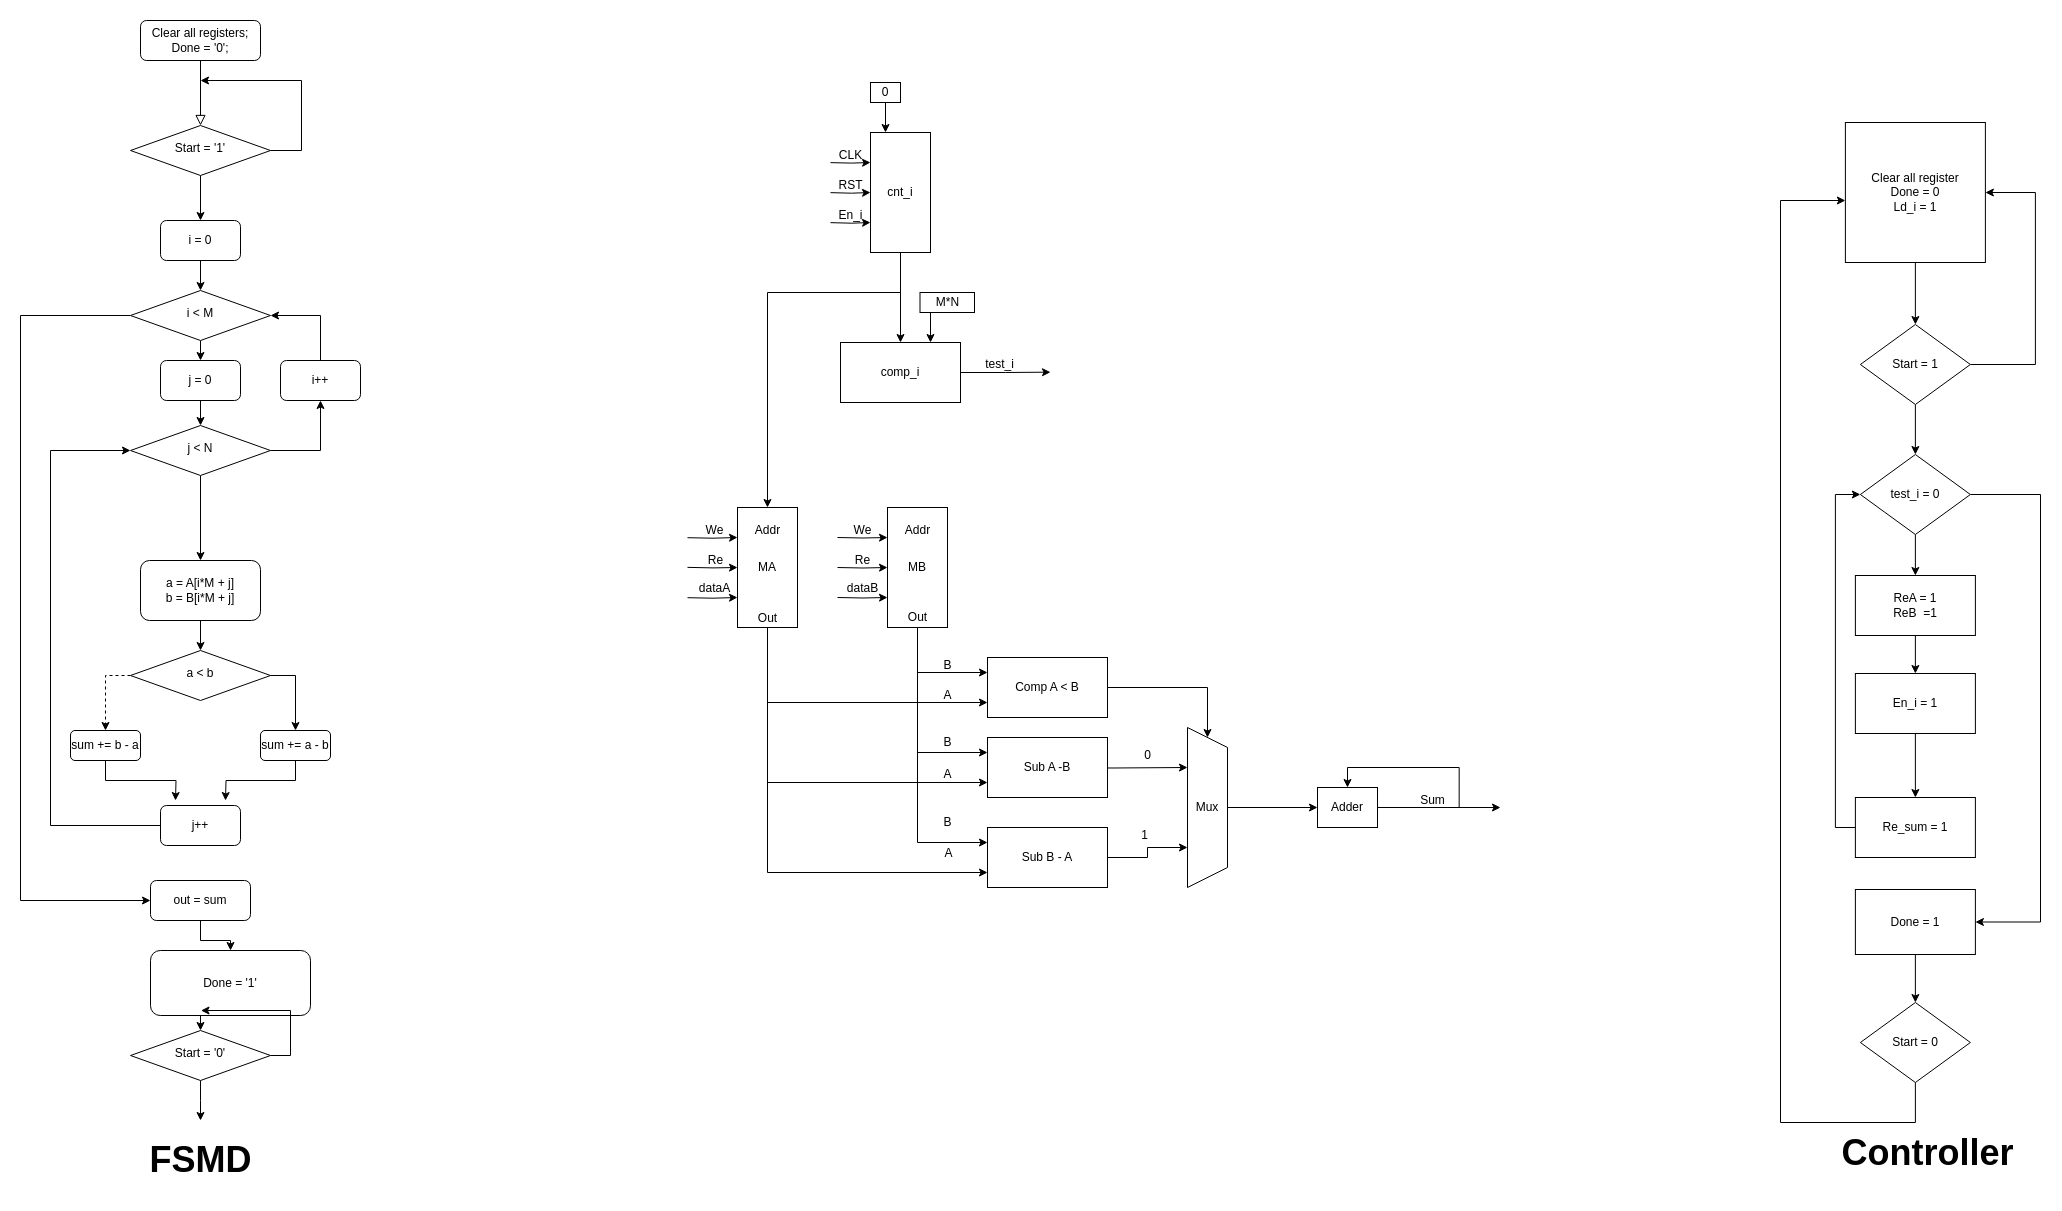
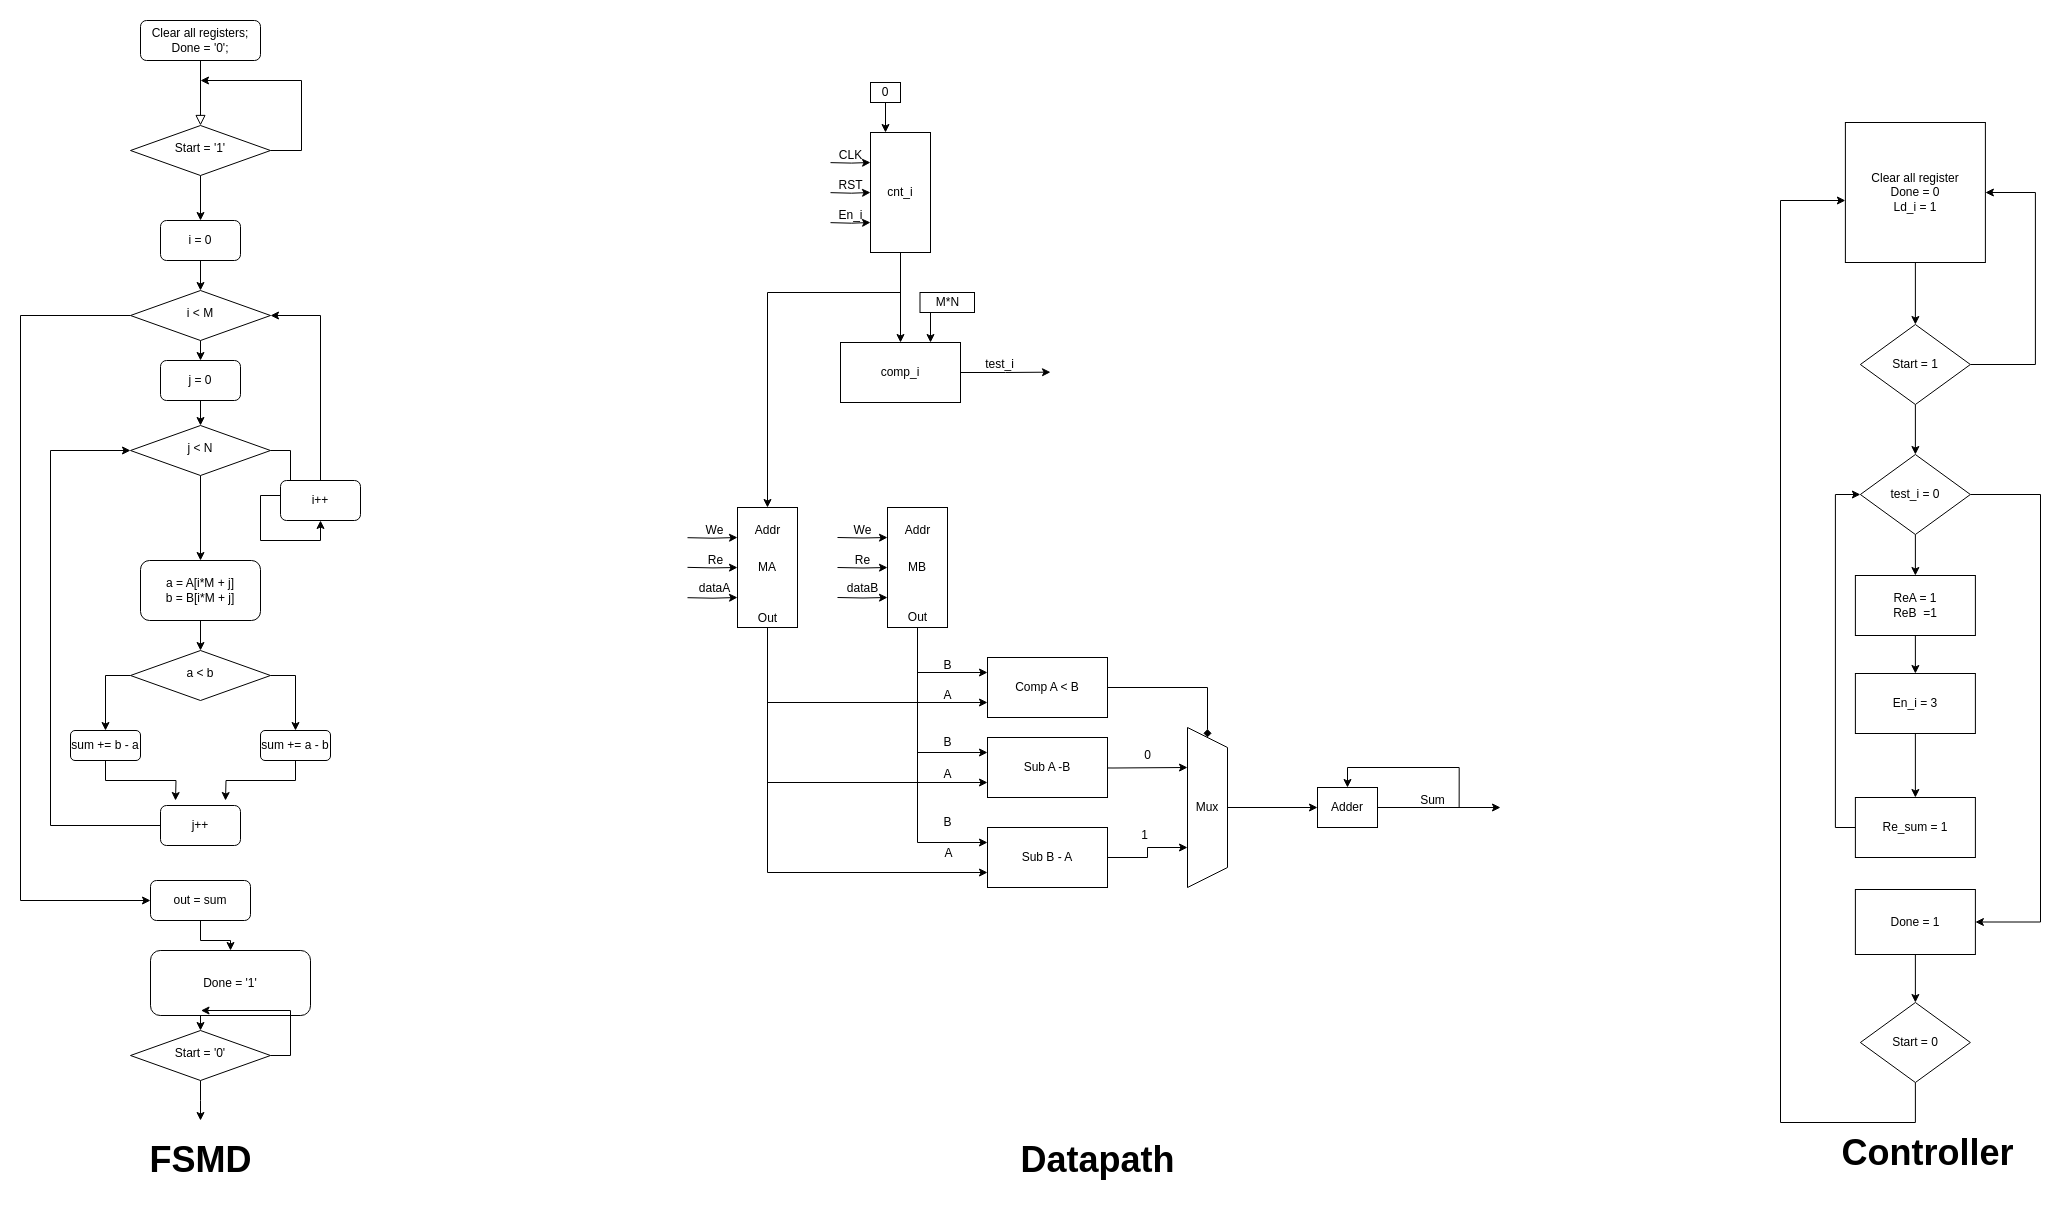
- <mxCell id="115" value="i++" style="rounded=1;whiteSpace=wrap;html=1;" vertex="1" parent="1"><mxGeometry x="280" y="360" width="80" height="40" as="geometry" /></mxCell>
+ <mxCell id="115" value="i++" style="rounded=1;whiteSpace=wrap;html=1;" vertex="1" parent="1"><mxGeometry x="280" y="480" width="80" height="40" as="geometry" /></mxCell>
- <mxCell id="94" style="edgeStyle=orthogonalEdgeStyle;rounded=0;orthogonalLoop=1;jettySize=auto;html=1;exitX=0;exitY=0.5;exitDx=0;exitDy=0;entryX=0.5;entryY=0;entryDx=0;entryDy=0;dashed=1;" edge="1" parent="1" source="95" target="97"><mxGeometry relative="1" as="geometry" /></mxCell>
+ <mxCell id="94" style="edgeStyle=orthogonalEdgeStyle;rounded=0;orthogonalLoop=1;jettySize=auto;html=1;exitX=0;exitY=0.5;exitDx=0;exitDy=0;entryX=0.5;entryY=0;entryDx=0;entryDy=0;" edge="1" parent="1" source="95" target="97"><mxGeometry relative="1" as="geometry" /></mxCell>
- <mxCell id="76" value="En_i = 1" style="rounded=0;whiteSpace=wrap;html=1;" vertex="1" parent="1"><mxGeometry x="1854.89" y="673" width="120" height="60" as="geometry" /></mxCell>
+ <mxCell id="76" value="En_i = 3" style="rounded=0;whiteSpace=wrap;html=1;" vertex="1" parent="1"><mxGeometry x="1854.89" y="673" width="120" height="60" as="geometry" /></mxCell>
- <mxCell id="26" style="edgeStyle=orthogonalEdgeStyle;rounded=0;orthogonalLoop=1;jettySize=auto;html=1;exitX=1;exitY=0.5;exitDx=0;exitDy=0;" edge="1" parent="1" source="27" target="35"><mxGeometry relative="1" as="geometry" /></mxCell>
+ <mxCell id="26" style="edgeStyle=orthogonalEdgeStyle;rounded=0;orthogonalLoop=1;jettySize=auto;html=1;exitX=1;exitY=0.5;exitDx=0;exitDy=0;endArrow=diamond;" edge="1" parent="1" source="27" target="35"><mxGeometry relative="1" as="geometry" /></mxCell>
+ <mxCell id="117" value="&lt;b&gt;&lt;font style=&quot;font-size: 36px;&quot;&gt;Datapath&lt;/font&gt;&lt;/b&gt;" style="text;html=1;align=center;verticalAlign=middle;resizable=0;points=[];autosize=1;strokeColor=none;fillColor=none;" vertex="1" parent="1"><mxGeometry x="1007" y="1129" width="180" height="60" as="geometry" /></mxCell>
